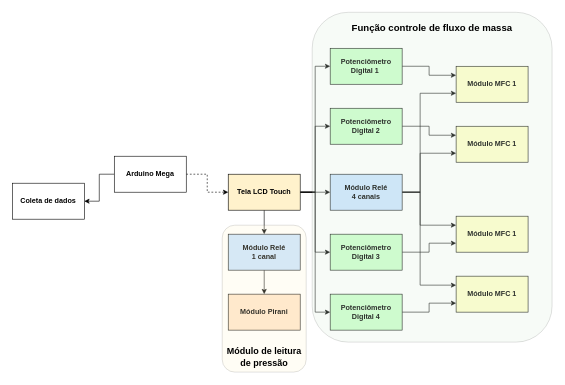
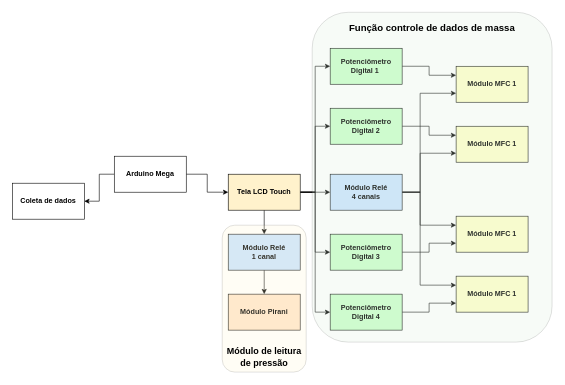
- <mxCell id="34" value="Função controle de fluxo de massa" style="text;html=1;strokeColor=none;fillColor=none;align=center;verticalAlign=middle;whiteSpace=wrap;rounded=0;labelBackgroundColor=none;fontColor=default;opacity=20;fontStyle=1;fontSize=16;" vertex="1" parent="1"><mxGeometry x="520" y="30" width="400" height="30" as="geometry" /></mxCell>
+ <mxCell id="34" value="Função controle de dados de massa" style="text;html=1;strokeColor=none;fillColor=none;align=center;verticalAlign=middle;whiteSpace=wrap;rounded=0;labelBackgroundColor=none;fontColor=default;opacity=20;fontStyle=1;fontSize=16;" vertex="1" parent="1"><mxGeometry x="520" y="30" width="400" height="30" as="geometry" /></mxCell>
- <mxCell id="2" style="edgeStyle=orthogonalEdgeStyle;rounded=0;orthogonalLoop=1;jettySize=auto;html=1;exitX=1;exitY=0.5;exitDx=0;exitDy=0;entryX=0;entryY=0.5;entryDx=0;entryDy=0;labelBackgroundColor=default;fontColor=default;strokeColor=default;dashed=1;" parent="1" source="4" target="11" edge="1"><mxGeometry relative="1" as="geometry" /></mxCell>
+ <mxCell id="2" style="edgeStyle=orthogonalEdgeStyle;rounded=0;orthogonalLoop=1;jettySize=auto;html=1;exitX=1;exitY=0.5;exitDx=0;exitDy=0;entryX=0;entryY=0.5;entryDx=0;entryDy=0;labelBackgroundColor=default;fontColor=default;strokeColor=default;" parent="1" source="4" target="11" edge="1"><mxGeometry relative="1" as="geometry" /></mxCell>
